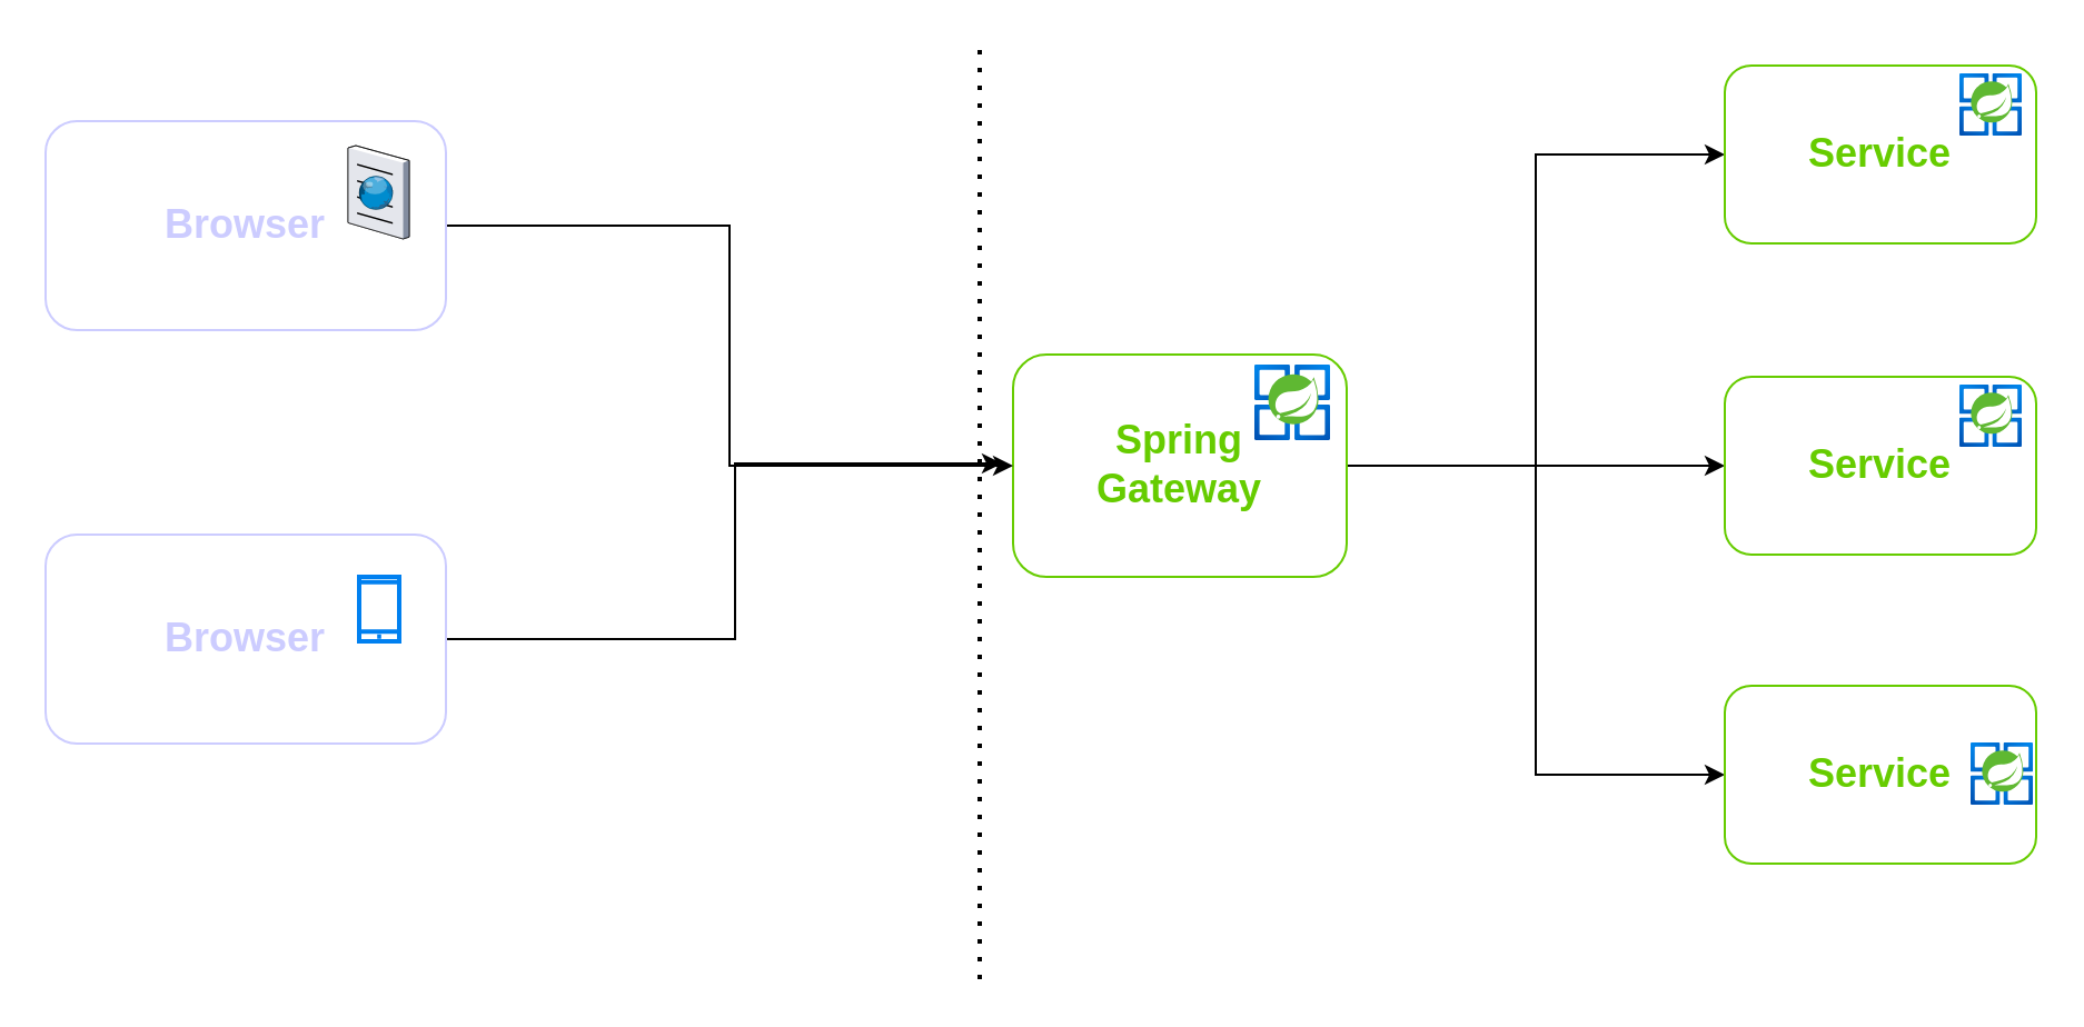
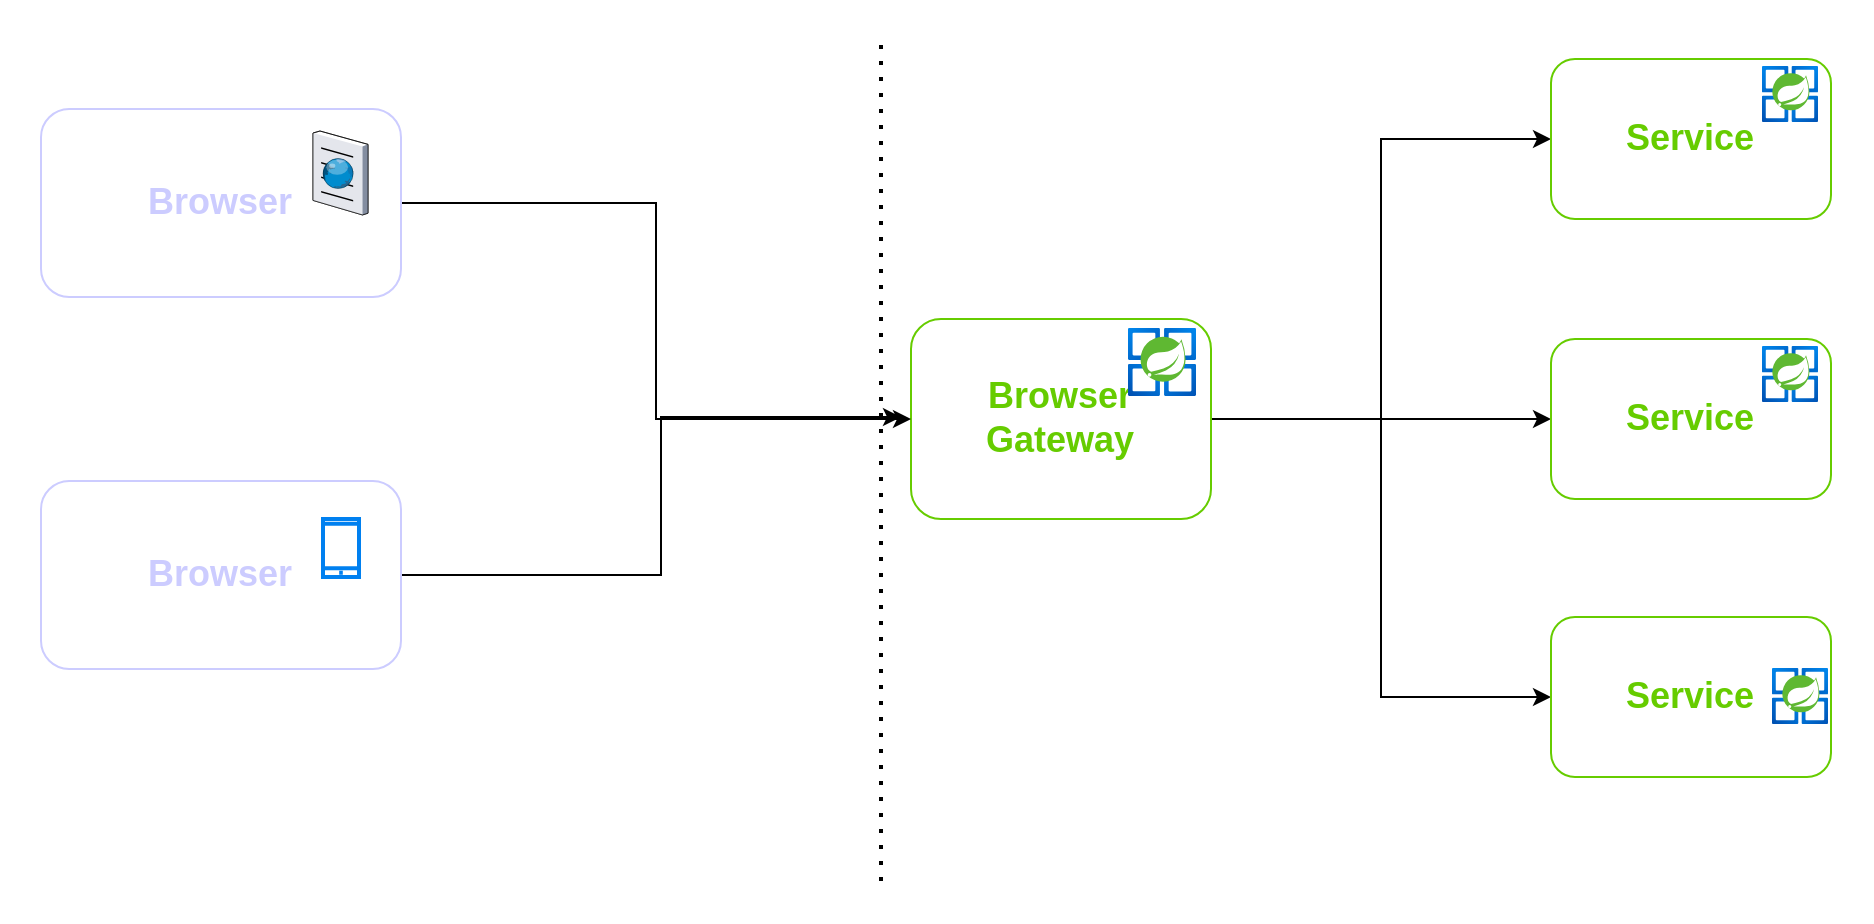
- <mxCell id="5" value="Spring&lt;br style=&quot;font-size: 18px;&quot;&gt;Gateway" style="rounded=1;whiteSpace=wrap;html=1;strokeColor=#66CC00;fontColor=#66CC00;fontStyle=1;fontSize=18;" vertex="1" parent="1"><mxGeometry x="455" y="159" width="150" height="100" as="geometry" /></mxCell>
+ <mxCell id="5" value="Browser&lt;br style=&quot;font-size: 18px;&quot;&gt;Gateway" style="rounded=1;whiteSpace=wrap;html=1;strokeColor=#66CC00;fontColor=#66CC00;fontStyle=1;fontSize=18;" vertex="1" parent="1"><mxGeometry x="455" y="159" width="150" height="100" as="geometry" /></mxCell>
